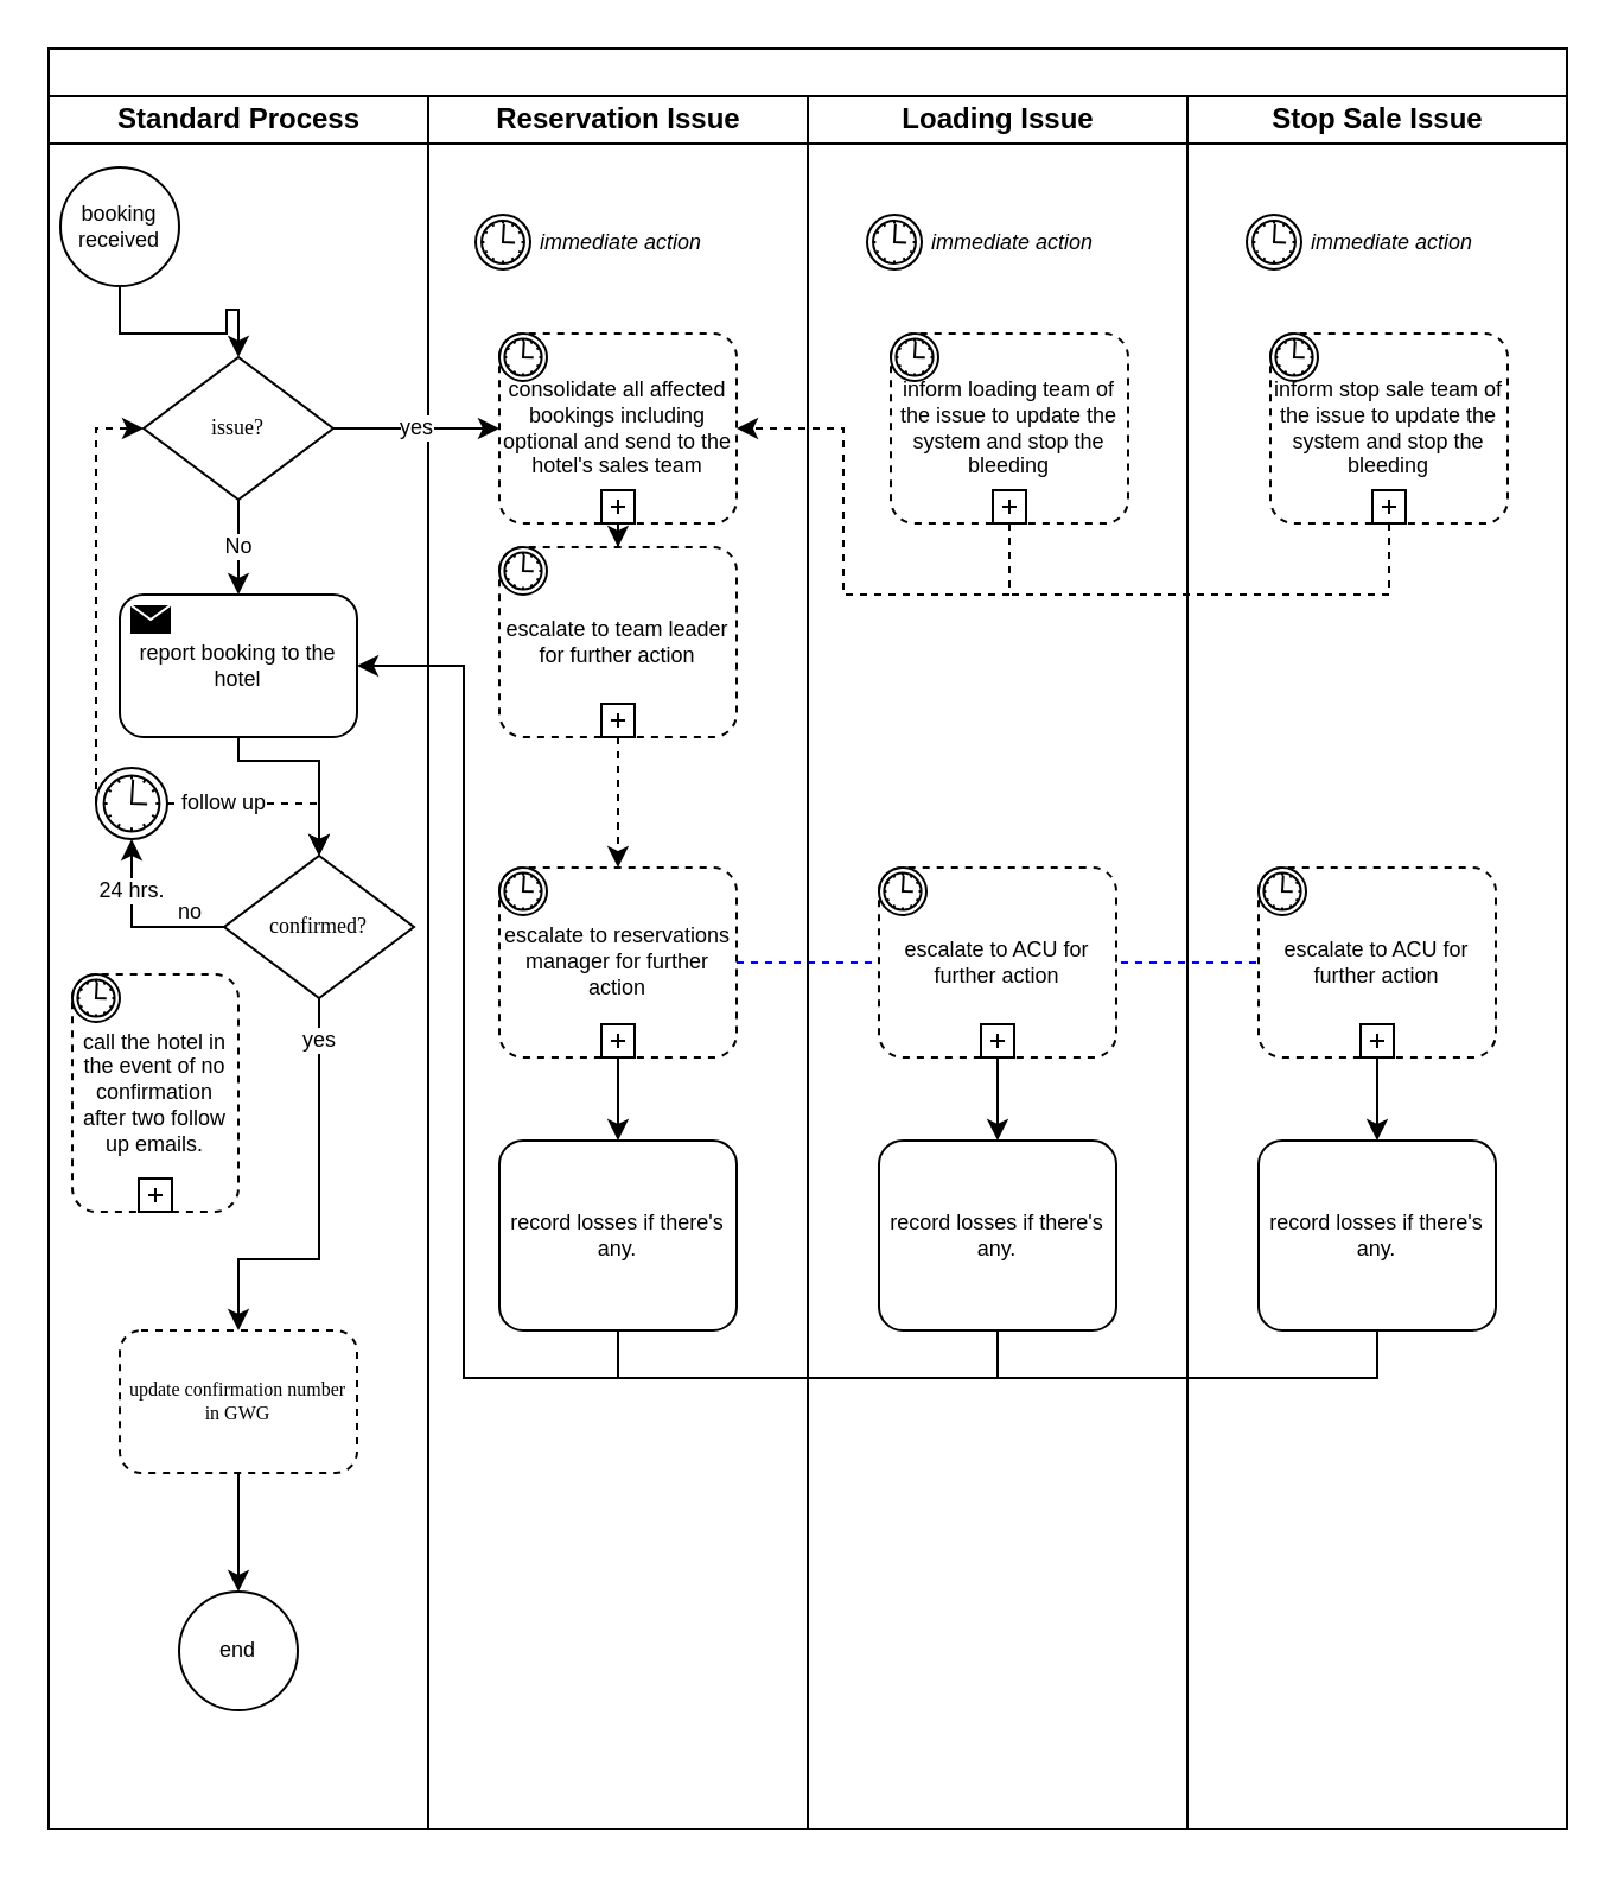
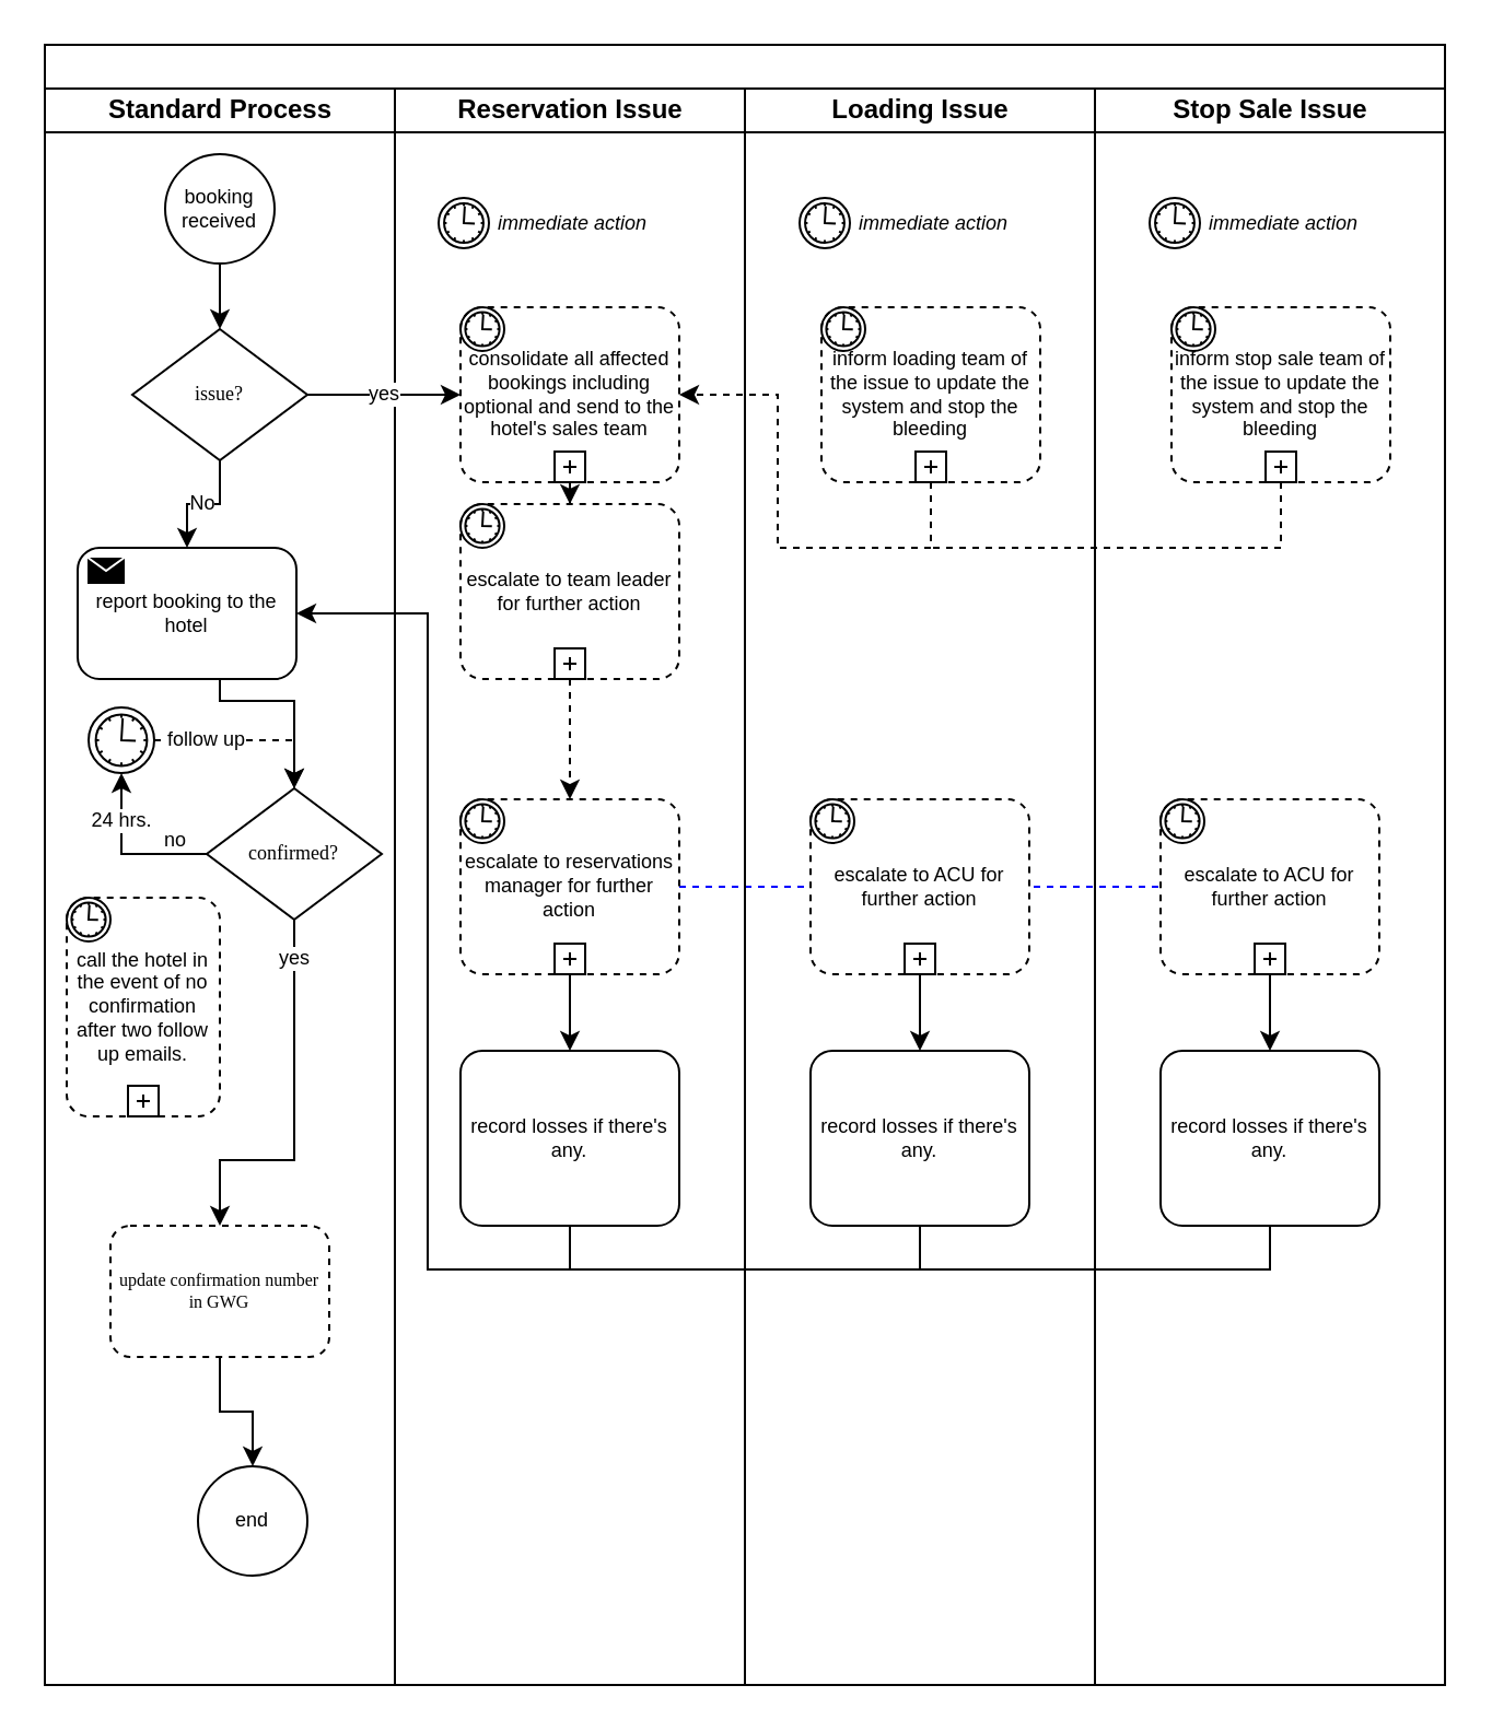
- <mxCell id="6" value="booking received" style="ellipse;whiteSpace=wrap;html=1;aspect=fixed;labelBackgroundColor=none;fontSize=9;" vertex="1" parent="4"><mxGeometry x="5" y="30" width="50" height="50" as="geometry" /></mxCell>
+ <mxCell id="6" value="booking received" style="ellipse;whiteSpace=wrap;html=1;aspect=fixed;labelBackgroundColor=none;fontSize=9;" vertex="1" parent="4"><mxGeometry x="55" y="30" width="50" height="50" as="geometry" /></mxCell>
- <mxCell id="13" style="edgeStyle=orthogonalEdgeStyle;rounded=0;orthogonalLoop=1;jettySize=auto;html=1;entryX=0;entryY=0.5;entryDx=0;entryDy=0;fontSize=9;dashed=1;" edge="1" parent="4" source="14" target="8"><mxGeometry relative="1" as="geometry"><Array as="points"><mxPoint x="20" y="140" /></Array></mxGeometry></mxCell>
- <mxCell id="10" value="report booking to the hotel" style="points=[[0.25,0,0],[0.5,0,0],[0.75,0,0],[1,0.25,0],[1,0.5,0],[1,0.75,0],[0.75,1,0],[0.5,1,0],[0.25,1,0],[0,0.75,0],[0,0.5,0],[0,0.25,0]];shape=mxgraph.bpmn.task;whiteSpace=wrap;rectStyle=rounded;size=10;html=1;taskMarker=send;labelBackgroundColor=none;fontSize=9;" vertex="1" parent="4"><mxGeometry x="30" y="210" width="100" height="60" as="geometry" /></mxCell>
+ <mxCell id="10" value="report booking to the hotel" style="points=[[0.25,0,0],[0.5,0,0],[0.75,0,0],[1,0.25,0],[1,0.5,0],[1,0.75,0],[0.75,1,0],[0.5,1,0],[0.25,1,0],[0,0.75,0],[0,0.5,0],[0,0.25,0]];shape=mxgraph.bpmn.task;whiteSpace=wrap;rectStyle=rounded;size=10;html=1;taskMarker=send;labelBackgroundColor=none;fontSize=9;" vertex="1" parent="4"><mxGeometry x="15" y="210" width="100" height="60" as="geometry" /></mxCell>
- <mxCell id="22" value="end" style="ellipse;whiteSpace=wrap;html=1;aspect=fixed;labelBackgroundColor=none;fontSize=9;" vertex="1" parent="4"><mxGeometry x="55" y="630" width="50" height="50" as="geometry" /></mxCell>
+ <mxCell id="22" value="end" style="ellipse;whiteSpace=wrap;html=1;aspect=fixed;labelBackgroundColor=none;fontSize=9;" vertex="1" parent="4"><mxGeometry x="70" y="630" width="50" height="50" as="geometry" /></mxCell>
